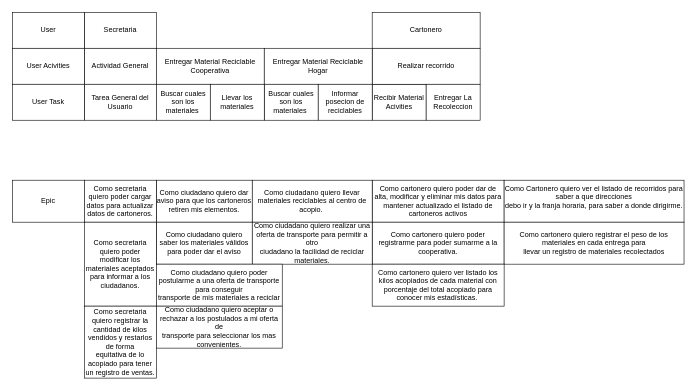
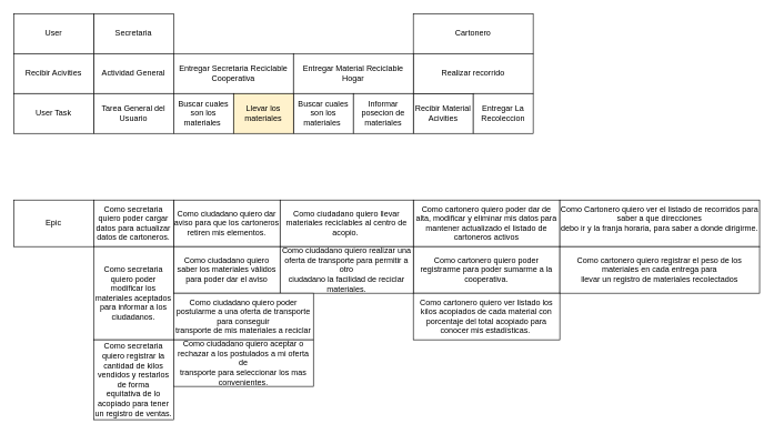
- <mxCell id="7" value="User Acivities" style="rounded=0;whiteSpace=wrap;html=1;" parent="1" vertex="1"><mxGeometry x="20" y="80" width="120" height="60" as="geometry" /></mxCell>
+ <mxCell id="7" value="Recibir Acivities" style="rounded=0;whiteSpace=wrap;html=1;" parent="1" vertex="1"><mxGeometry x="20" y="80" width="120" height="60" as="geometry" /></mxCell>
- <mxCell id="9" value="Entregar Material Reciclable Cooperativa" style="rounded=0;whiteSpace=wrap;html=1;" parent="1" vertex="1"><mxGeometry x="260" y="80" width="180" height="60" as="geometry" /></mxCell>
+ <mxCell id="9" value="Entregar Secretaria Reciclable Cooperativa" style="rounded=0;whiteSpace=wrap;html=1;" parent="1" vertex="1"><mxGeometry x="260" y="80" width="180" height="60" as="geometry" /></mxCell>
- <mxCell id="17" value="Llevar los materiales" style="rounded=0;whiteSpace=wrap;html=1;" parent="1" vertex="1"><mxGeometry x="350" y="140" width="90" height="60" as="geometry" /></mxCell>
+ <mxCell id="17" value="Llevar los materiales" style="rounded=0;whiteSpace=wrap;html=1;fillColor=#fff2cc;" parent="1" vertex="1"><mxGeometry x="350" y="140" width="90" height="60" as="geometry" /></mxCell>
- <mxCell id="16" value="Informar posecion de reciclables" style="rounded=0;whiteSpace=wrap;html=1;" parent="1" vertex="1"><mxGeometry x="530" y="140" width="90" height="60" as="geometry" /></mxCell>
+ <mxCell id="16" value="Informar posecion de materiales" style="rounded=0;whiteSpace=wrap;html=1;" parent="1" vertex="1"><mxGeometry x="530" y="140" width="90" height="60" as="geometry" /></mxCell>
